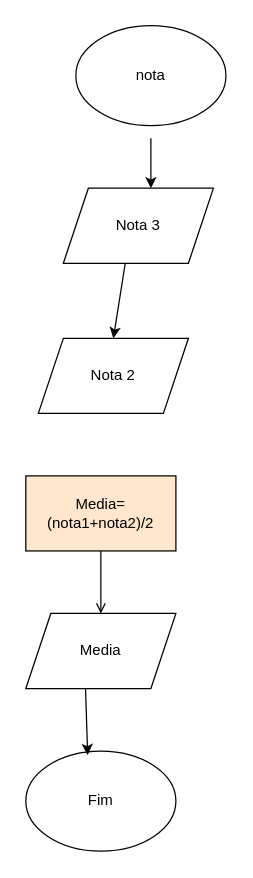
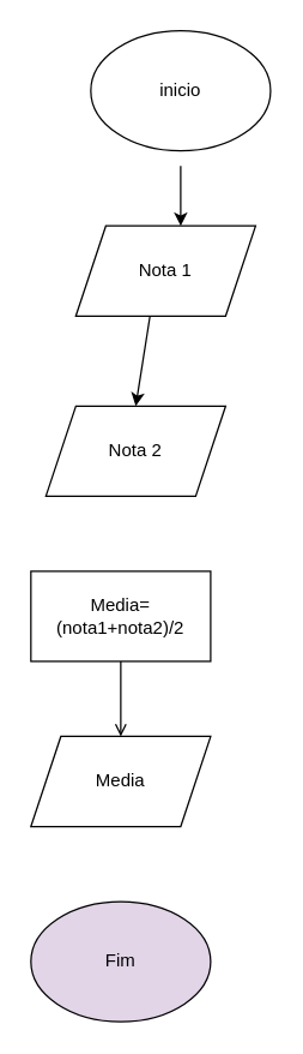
- <mxCell id="2" value="nota" style="ellipse;whiteSpace=wrap;html=1;" vertex="1" parent="1"><mxGeometry x="60" y="20" width="120" height="80" as="geometry" /></mxCell>
+ <mxCell id="2" value="inicio" style="ellipse;whiteSpace=wrap;html=1;" vertex="1" parent="1"><mxGeometry x="60" y="20" width="120" height="80" as="geometry" /></mxCell>
- <mxCell id="4" value="Nota 3" style="shape=parallelogram;perimeter=parallelogramPerimeter;whiteSpace=wrap;html=1;fixedSize=1;" vertex="1" parent="1"><mxGeometry x="50" y="150" width="120" height="60" as="geometry" /></mxCell>
+ <mxCell id="4" value="Nota 1" style="shape=parallelogram;perimeter=parallelogramPerimeter;whiteSpace=wrap;html=1;fixedSize=1;" vertex="1" parent="1"><mxGeometry x="50" y="150" width="120" height="60" as="geometry" /></mxCell>
- <mxCell id="7" value="Media=(nota1+nota2)/2" style="rounded=0;whiteSpace=wrap;html=1;fillColor=#ffe6cc;" vertex="1" parent="1"><mxGeometry x="20" y="380" width="120" height="60" as="geometry" /></mxCell>
+ <mxCell id="7" value="Media=(nota1+nota2)/2" style="rounded=0;whiteSpace=wrap;html=1;" vertex="1" parent="1"><mxGeometry x="20" y="380" width="120" height="60" as="geometry" /></mxCell>
- <mxCell id="11" value="" style="endArrow=classic;html=1;entryX=0.412;entryY=0.04;entryDx=0;entryDy=0;entryPerimeter=0;exitX=0.398;exitY=1.007;exitDx=0;exitDy=0;exitPerimeter=0;" edge="1" parent="1" source="8" target="10"><mxGeometry width="50" height="50" relative="1" as="geometry"><mxPoint x="50" y="610" as="sourcePoint" /><mxPoint x="100" y="560" as="targetPoint" /></mxGeometry></mxCell>
- <mxCell id="10" value="Fim" style="ellipse;whiteSpace=wrap;html=1;" vertex="1" parent="1"><mxGeometry x="20" y="600" width="120" height="80" as="geometry" /></mxCell>
+ <mxCell id="10" value="Fim" style="ellipse;whiteSpace=wrap;html=1;fillColor=#e1d5e7;" vertex="1" parent="1"><mxGeometry x="20" y="600" width="120" height="80" as="geometry" /></mxCell>
